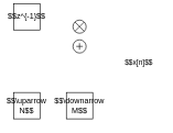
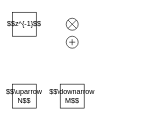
- <mxCell id="2" value="$$z^{-1}$$" style="whiteSpace=wrap;html=1;aspect=fixed;fillColor=none;" vertex="1" parent="1"><mxGeometry x="20" y="5" width="40" height="40" as="geometry" /></mxCell>
+ <mxCell id="2" value="$$z^{-1}$$" style="whiteSpace=wrap;html=1;aspect=fixed;fillColor=none;" vertex="1" parent="1"><mxGeometry x="20" y="20" width="40" height="40" as="geometry" /></mxCell>
- <mxCell id="13" value="$$x[n]$$" style="text;html=1;align=center;verticalAlign=middle;whiteSpace=wrap;rounded=0;fontFamily=Helvetica;fontSize=11;fontColor=default;labelBackgroundColor=none;resizable=0;fillColor=none;" vertex="1" parent="1"><mxGeometry x="180" y="80" width="60" height="30" as="geometry" /></mxCell>
